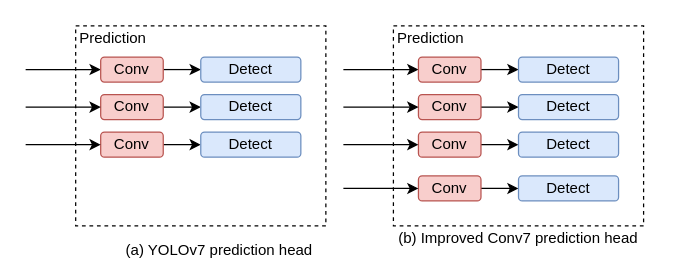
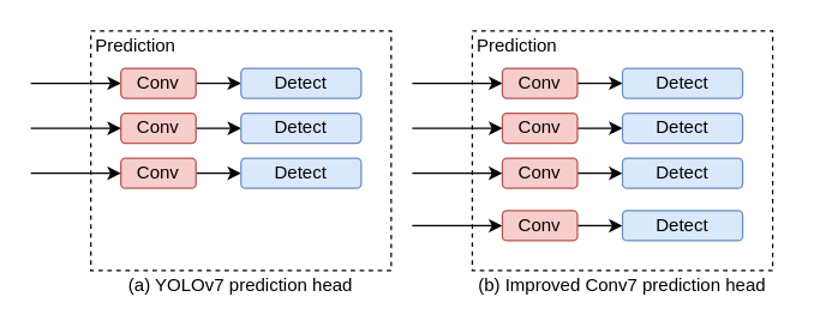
- <mxCell id="17" value="(a) YOLOv7 prediction head" style="text;html=1;strokeColor=none;fillColor=none;align=center;verticalAlign=middle;whiteSpace=wrap;rounded=0;" parent="1" vertex="1"><mxGeometry x="95" y="190" width="160" height="20" as="geometry" /></mxCell>
+ <mxCell id="17" value="(a) YOLOv7 prediction head" style="text;html=1;strokeColor=none;fillColor=none;align=center;verticalAlign=middle;whiteSpace=wrap;rounded=0;" parent="1" vertex="1"><mxGeometry x="80" y="180" width="160" height="20" as="geometry" /></mxCell>
